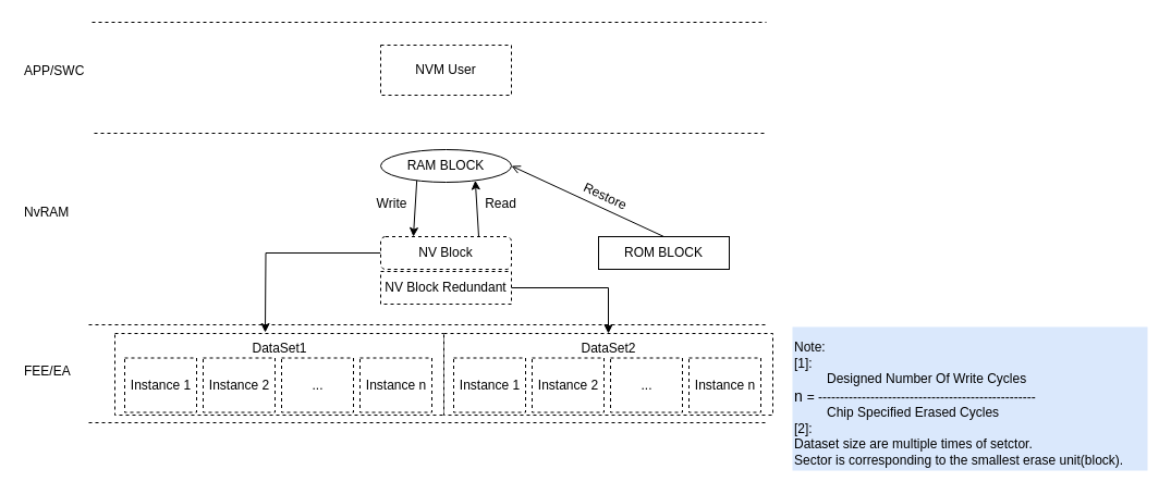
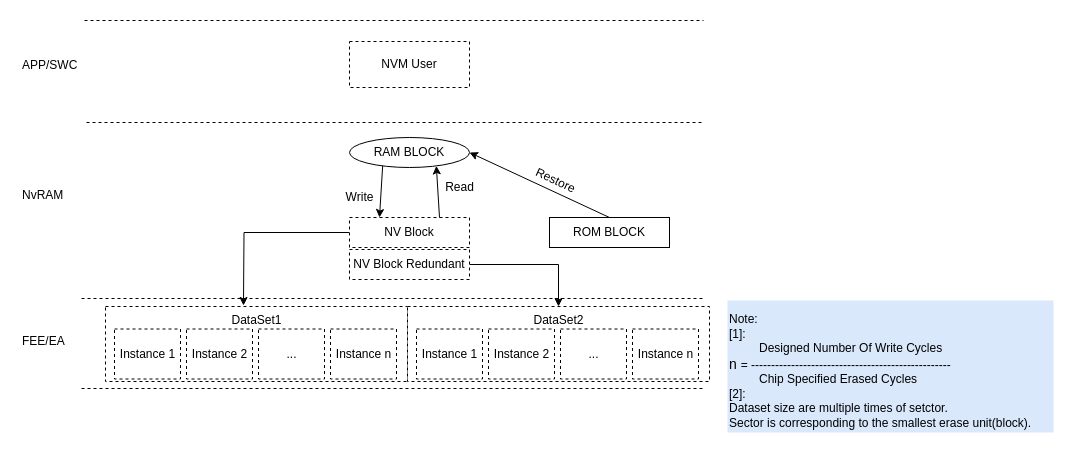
- <mxCell id="11" value="" style="endArrow=open;html=1;entryX=1;entryY=0.5;entryDx=0;entryDy=0;exitX=0.5;exitY=0;exitDx=0;exitDy=0;" parent="1" source="5" target="8" edge="1"><mxGeometry width="50" height="50" relative="1" as="geometry"><mxPoint x="389" y="137" as="sourcePoint" /><mxPoint x="439" y="87" as="targetPoint" /></mxGeometry></mxCell>
+ <mxCell id="11" value="" style="endArrow=classic;html=1;entryX=1;entryY=0.5;entryDx=0;entryDy=0;exitX=0.5;exitY=0;exitDx=0;exitDy=0;" parent="1" source="5" target="8" edge="1"><mxGeometry width="50" height="50" relative="1" as="geometry"><mxPoint x="389" y="137" as="sourcePoint" /><mxPoint x="439" y="87" as="targetPoint" /></mxGeometry></mxCell>
- <mxCell id="13" value="Write" style="text;html=1;align=center;verticalAlign=middle;resizable=0;points=[];autosize=1;strokeColor=none;" parent="1" vertex="1"><mxGeometry x="339" y="177" width="40" height="20" as="geometry" /></mxCell>
+ <mxCell id="13" value="Write" style="text;html=1;align=center;verticalAlign=middle;resizable=0;points=[];autosize=1;strokeColor=none;" parent="1" vertex="1"><mxGeometry x="339" y="187" width="40" height="20" as="geometry" /></mxCell>
- <mxCell id="7" value="NV Block" style="whiteSpace=wrap;html=1;dashed=1;rounded=1;" parent="1" vertex="1"><mxGeometry x="349" y="217" width="120" height="30" as="geometry" /></mxCell>
+ <mxCell id="7" value="NV Block" style="rounded=0;whiteSpace=wrap;html=1;dashed=1;" parent="1" vertex="1"><mxGeometry x="349" y="217" width="120" height="30" as="geometry" /></mxCell>
